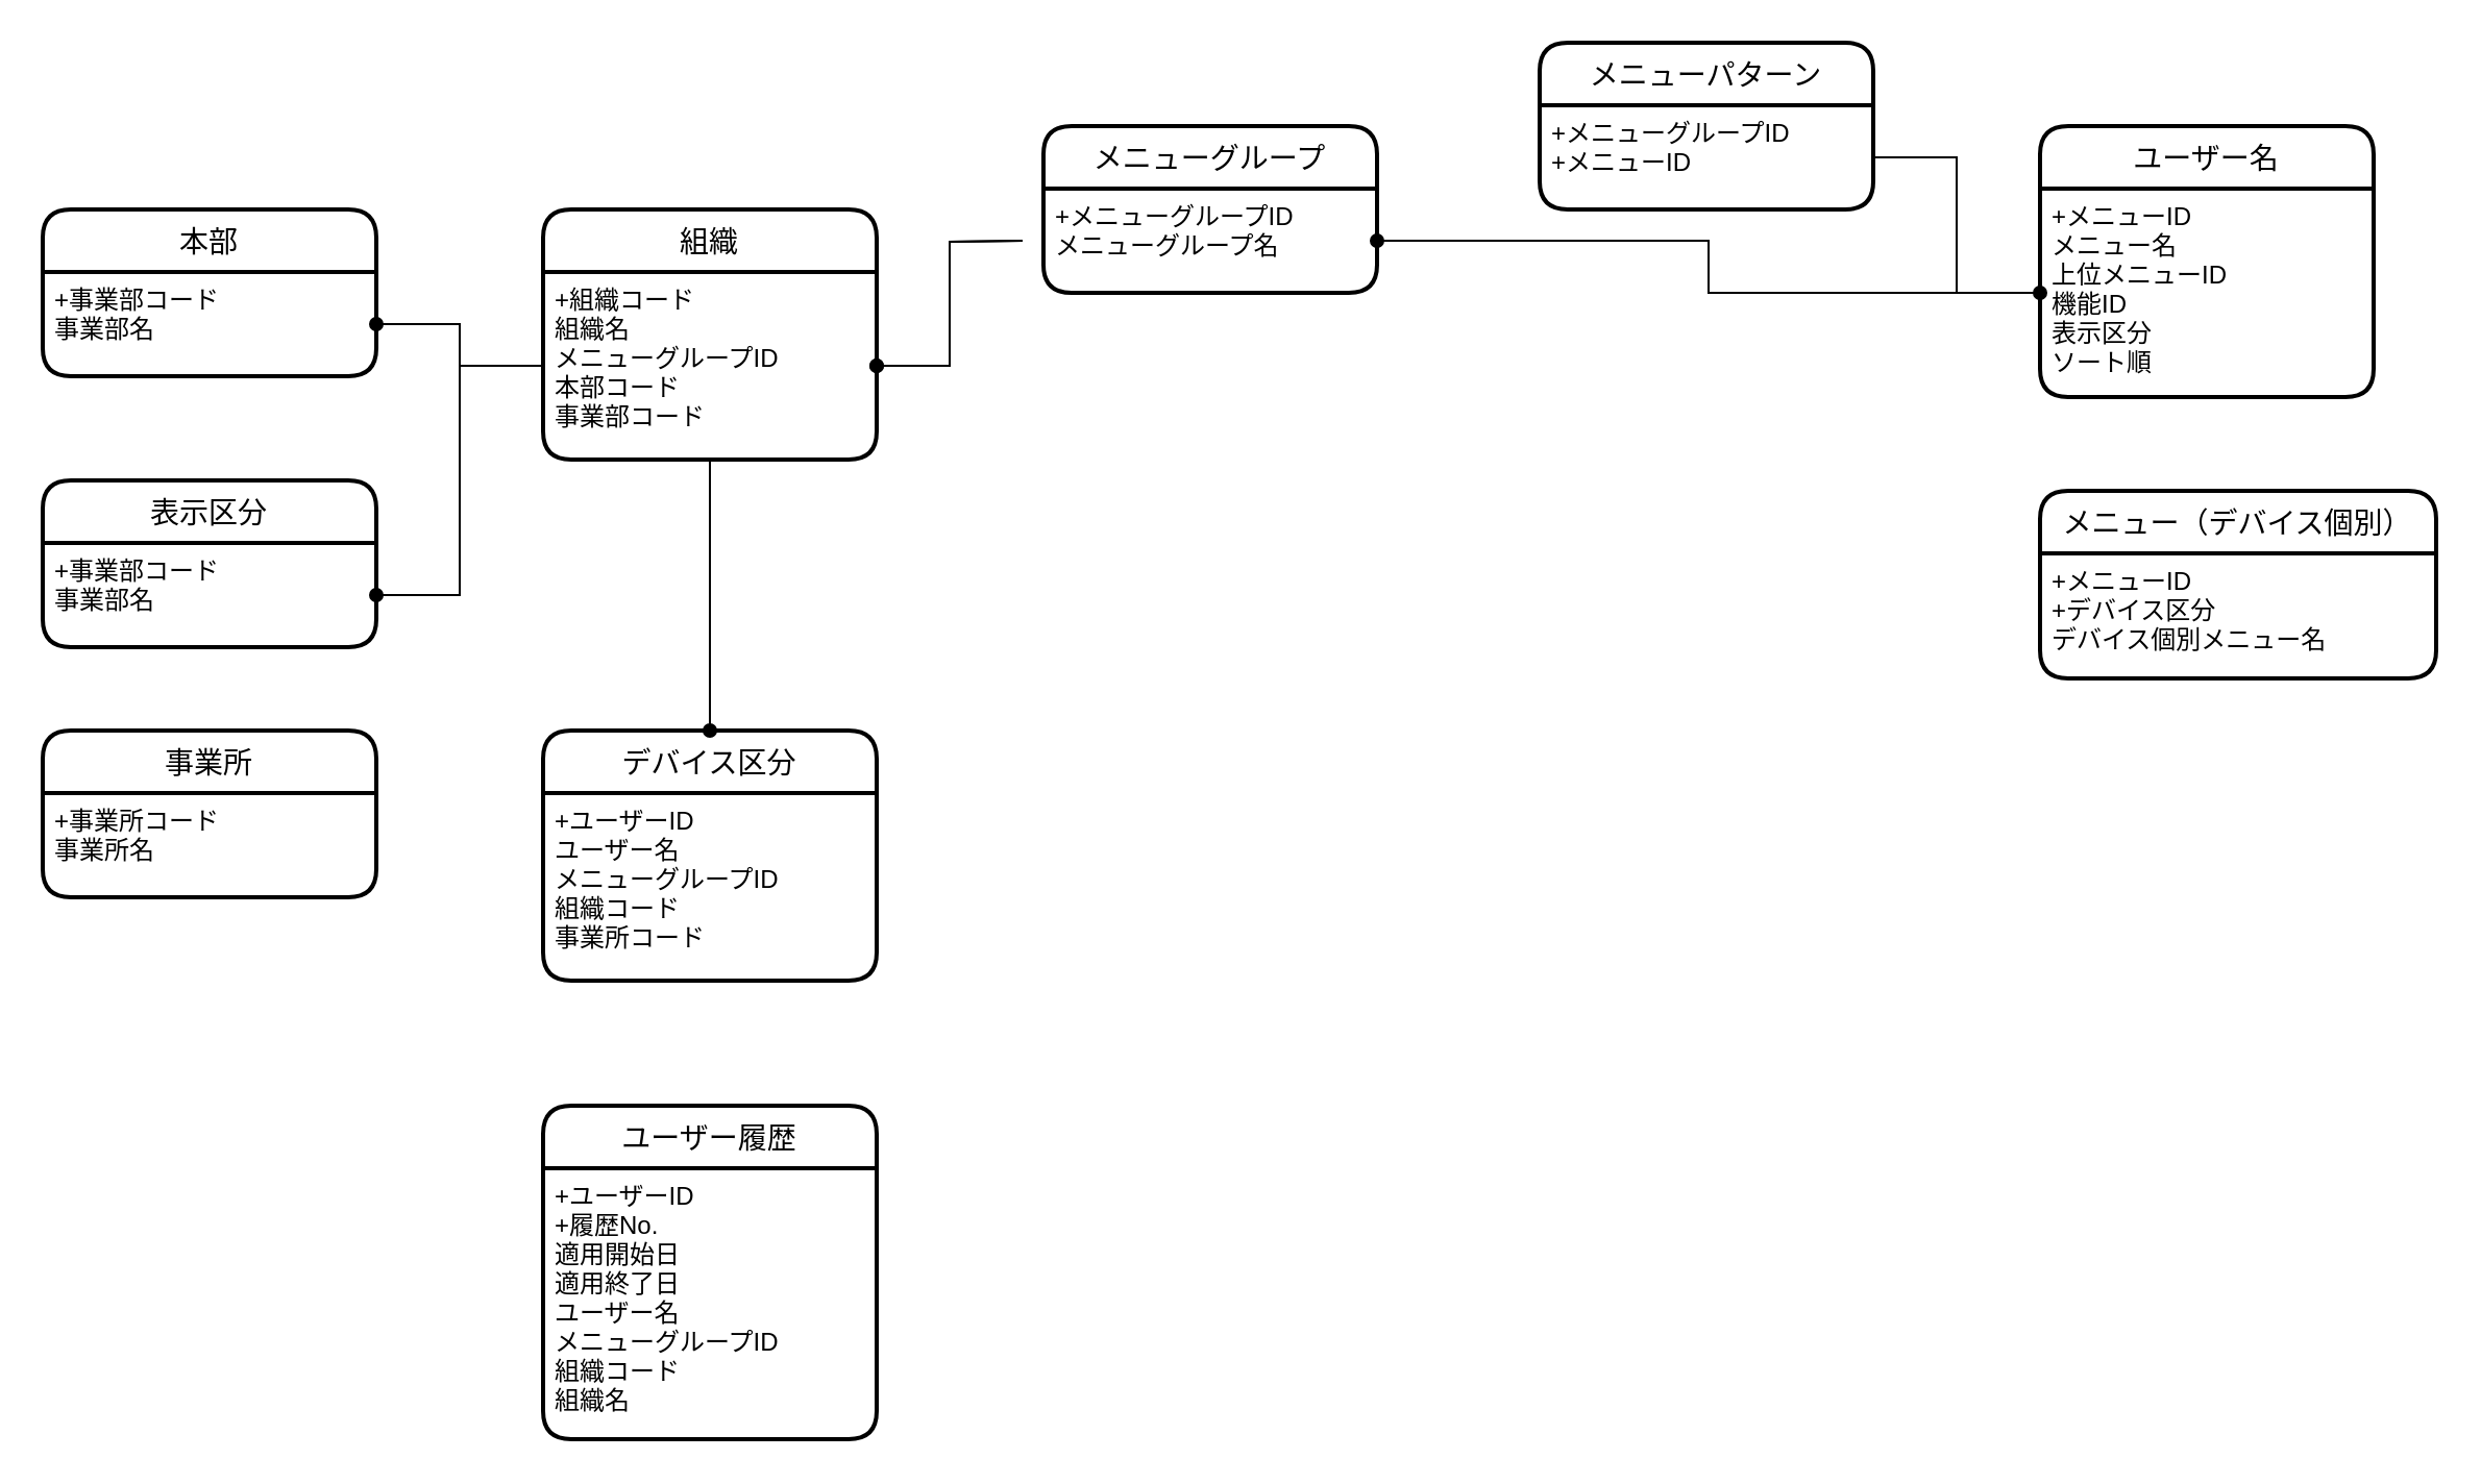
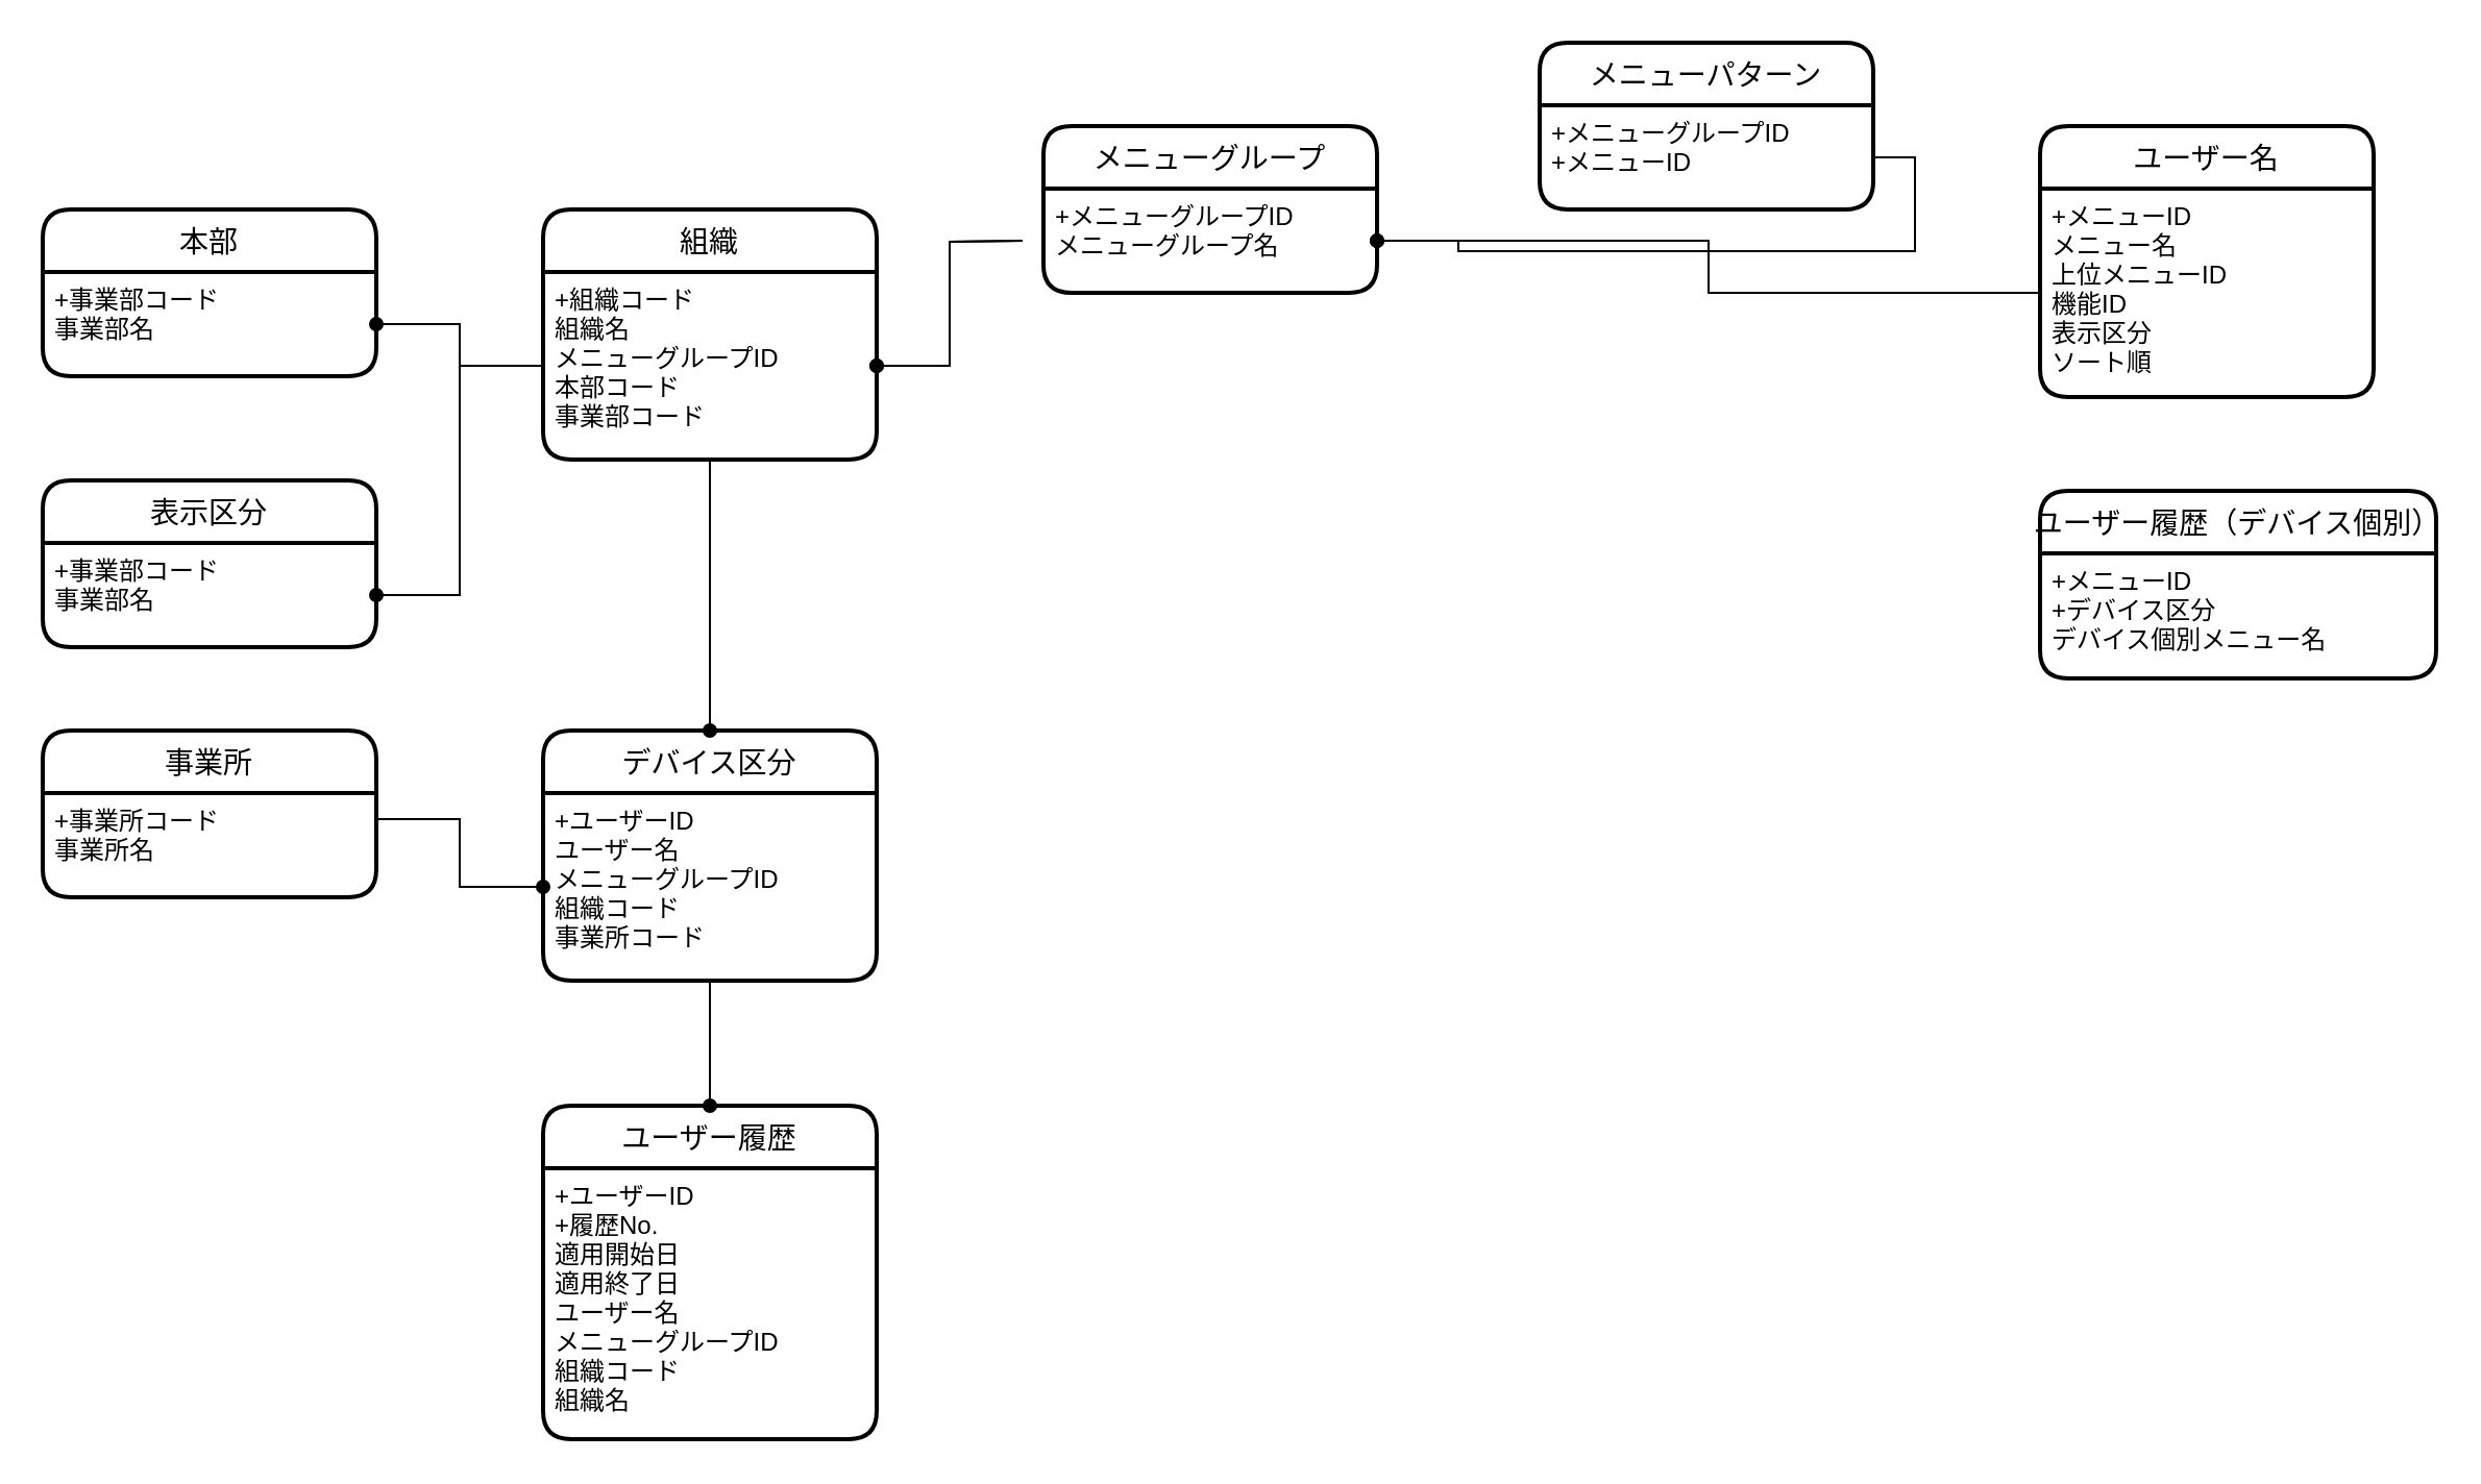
- <mxCell id="12" style="edgeStyle=orthogonalEdgeStyle;rounded=0;orthogonalLoop=1;jettySize=auto;html=1;endArrow=oval;endFill=1;entryX=0;entryY=0.5;entryDx=0;entryDy=0;exitX=1;exitY=0.5;exitDx=0;exitDy=0;" parent="1" source="27" target="9" edge="1"><mxGeometry relative="1" as="geometry"><mxPoint x="878" y="110" as="sourcePoint" /><mxPoint x="818" y="135" as="targetPoint" /></mxGeometry></mxCell>
+ <mxCell id="12" style="edgeStyle=orthogonalEdgeStyle;rounded=0;orthogonalLoop=1;jettySize=auto;html=1;endArrow=oval;endFill=1;exitX=1;exitY=0.5;exitDx=0;exitDy=0;" parent="1" source="27" target="11" edge="1"><mxGeometry relative="1" as="geometry"><mxPoint x="878" y="110" as="sourcePoint" /><mxPoint x="818" y="135" as="targetPoint" /></mxGeometry></mxCell>
- <mxCell id="29" value="メニュー（デバイス個別）" style="swimlane;childLayout=stackLayout;horizontal=1;startSize=30;horizontalStack=0;rounded=1;fontSize=14;fontStyle=0;strokeWidth=2;resizeParent=0;resizeLast=1;shadow=0;dashed=0;align=center;gradientColor=none;" parent="1" vertex="1"><mxGeometry x="978" y="235" width="190" height="90" as="geometry"><mxRectangle x="20" y="120" width="80" height="30" as="alternateBounds" /></mxGeometry></mxCell>
+ <mxCell id="29" value="ユーザー履歴（デバイス個別）" style="swimlane;childLayout=stackLayout;horizontal=1;startSize=30;horizontalStack=0;rounded=1;fontSize=14;fontStyle=0;strokeWidth=2;resizeParent=0;resizeLast=1;shadow=0;dashed=0;align=center;gradientColor=none;" parent="1" vertex="1"><mxGeometry x="978" y="235" width="190" height="90" as="geometry"><mxRectangle x="20" y="120" width="80" height="30" as="alternateBounds" /></mxGeometry></mxCell>
+ <mxCell id="22" style="edgeStyle=orthogonalEdgeStyle;rounded=0;orthogonalLoop=1;jettySize=auto;html=1;entryX=1;entryY=0.25;entryDx=0;entryDy=0;startArrow=oval;startFill=1;endArrow=none;endFill=0;exitX=0;exitY=0.5;exitDx=0;exitDy=0;" parent="1" source="5" target="21" edge="1"><mxGeometry relative="1" as="geometry"><mxPoint x="180" y="460" as="sourcePoint" /></mxGeometry></mxCell>
+ <mxCell id="25" style="edgeStyle=orthogonalEdgeStyle;rounded=0;orthogonalLoop=1;jettySize=auto;html=1;exitX=0.5;exitY=0;exitDx=0;exitDy=0;entryX=0.5;entryY=1;entryDx=0;entryDy=0;startArrow=oval;startFill=1;endArrow=none;endFill=0;" parent="1" source="2" target="5" edge="1"><mxGeometry relative="1" as="geometry" /></mxCell>
